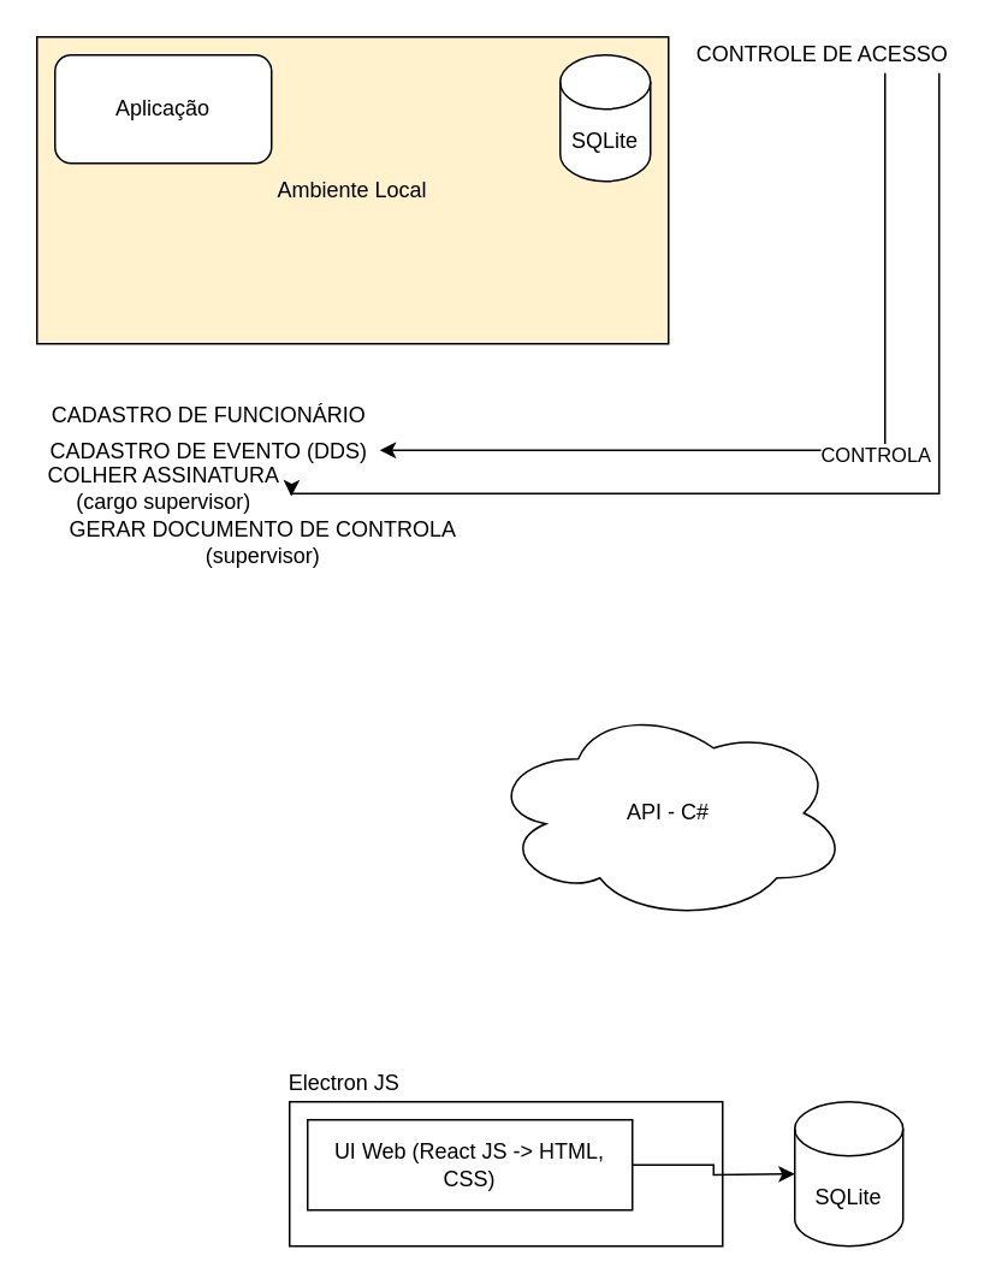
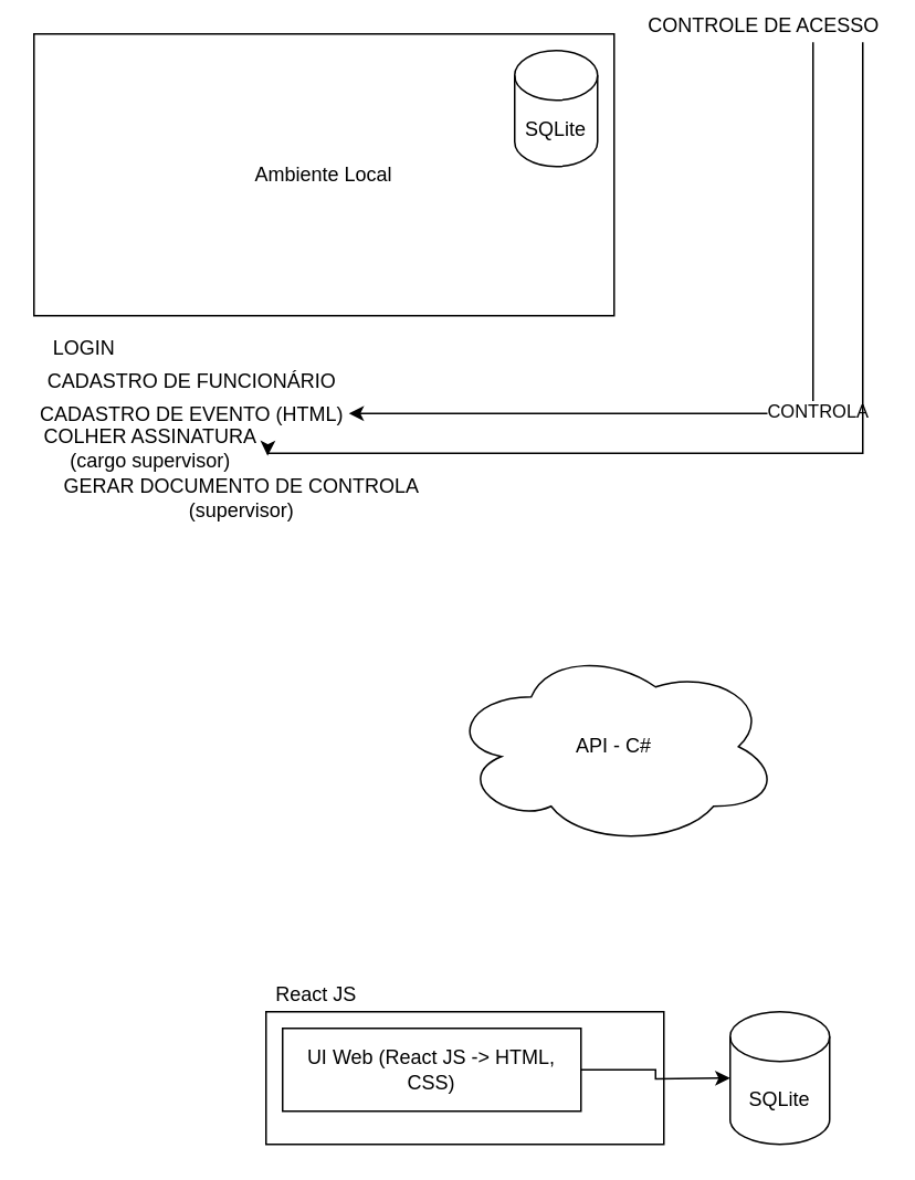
- <mxCell id="11" value="CONTROLE DE ACESSO" style="text;html=1;align=center;verticalAlign=middle;resizable=0;points=[];autosize=1;" parent="1" vertex="1"><mxGeometry x="380" y="20" width="150" height="20" as="geometry" /></mxCell>
+ <mxCell id="11" value="CONTROLE DE ACESSO" style="text;html=1;align=center;verticalAlign=middle;resizable=0;points=[];autosize=1;" parent="1" vertex="1"><mxGeometry x="385" y="5" width="150" height="20" as="geometry" /></mxCell>
- <mxCell id="5" value="Aplicação" style="rounded=1;whiteSpace=wrap;html=1;" parent="1" vertex="1"><mxGeometry x="30" y="30" width="120" height="60" as="geometry" /></mxCell>
- <mxCell id="3" value="Ambiente Local" style="rounded=0;whiteSpace=wrap;html=1;fillColor=#fff2cc;" parent="1" vertex="1"><mxGeometry x="20" y="20" width="350" height="170" as="geometry" /></mxCell>
+ <mxCell id="3" value="Ambiente Local" style="rounded=0;whiteSpace=wrap;html=1;" parent="1" vertex="1"><mxGeometry x="20" y="20" width="350" height="170" as="geometry" /></mxCell>
+ <mxCell id="14" value="LOGIN" style="text;html=1;align=center;verticalAlign=middle;resizable=0;points=[];autosize=1;" parent="1" vertex="1"><mxGeometry x="25" y="200" width="50" height="20" as="geometry" /></mxCell>
- <mxCell id="7" value="CADASTRO DE EVENTO (DDS)" style="text;html=1;align=center;verticalAlign=middle;resizable=0;points=[];autosize=1;" parent="1" vertex="1"><mxGeometry x="20" y="240" width="190" height="20" as="geometry" /></mxCell>
+ <mxCell id="7" value="CADASTRO DE EVENTO (HTML)" style="text;html=1;align=center;verticalAlign=middle;resizable=0;points=[];autosize=1;" parent="1" vertex="1"><mxGeometry x="20" y="240" width="190" height="20" as="geometry" /></mxCell>
- <mxCell id="18" value="Electron JS" style="text;html=1;align=center;verticalAlign=middle;resizable=0;points=[];autosize=1;" vertex="1" parent="1"><mxGeometry x="150" y="590" width="80" height="20" as="geometry" /></mxCell>
+ <mxCell id="18" value="React JS" style="text;html=1;align=center;verticalAlign=middle;resizable=0;points=[];autosize=1;" vertex="1" parent="1"><mxGeometry x="150" y="590" width="80" height="20" as="geometry" /></mxCell>
